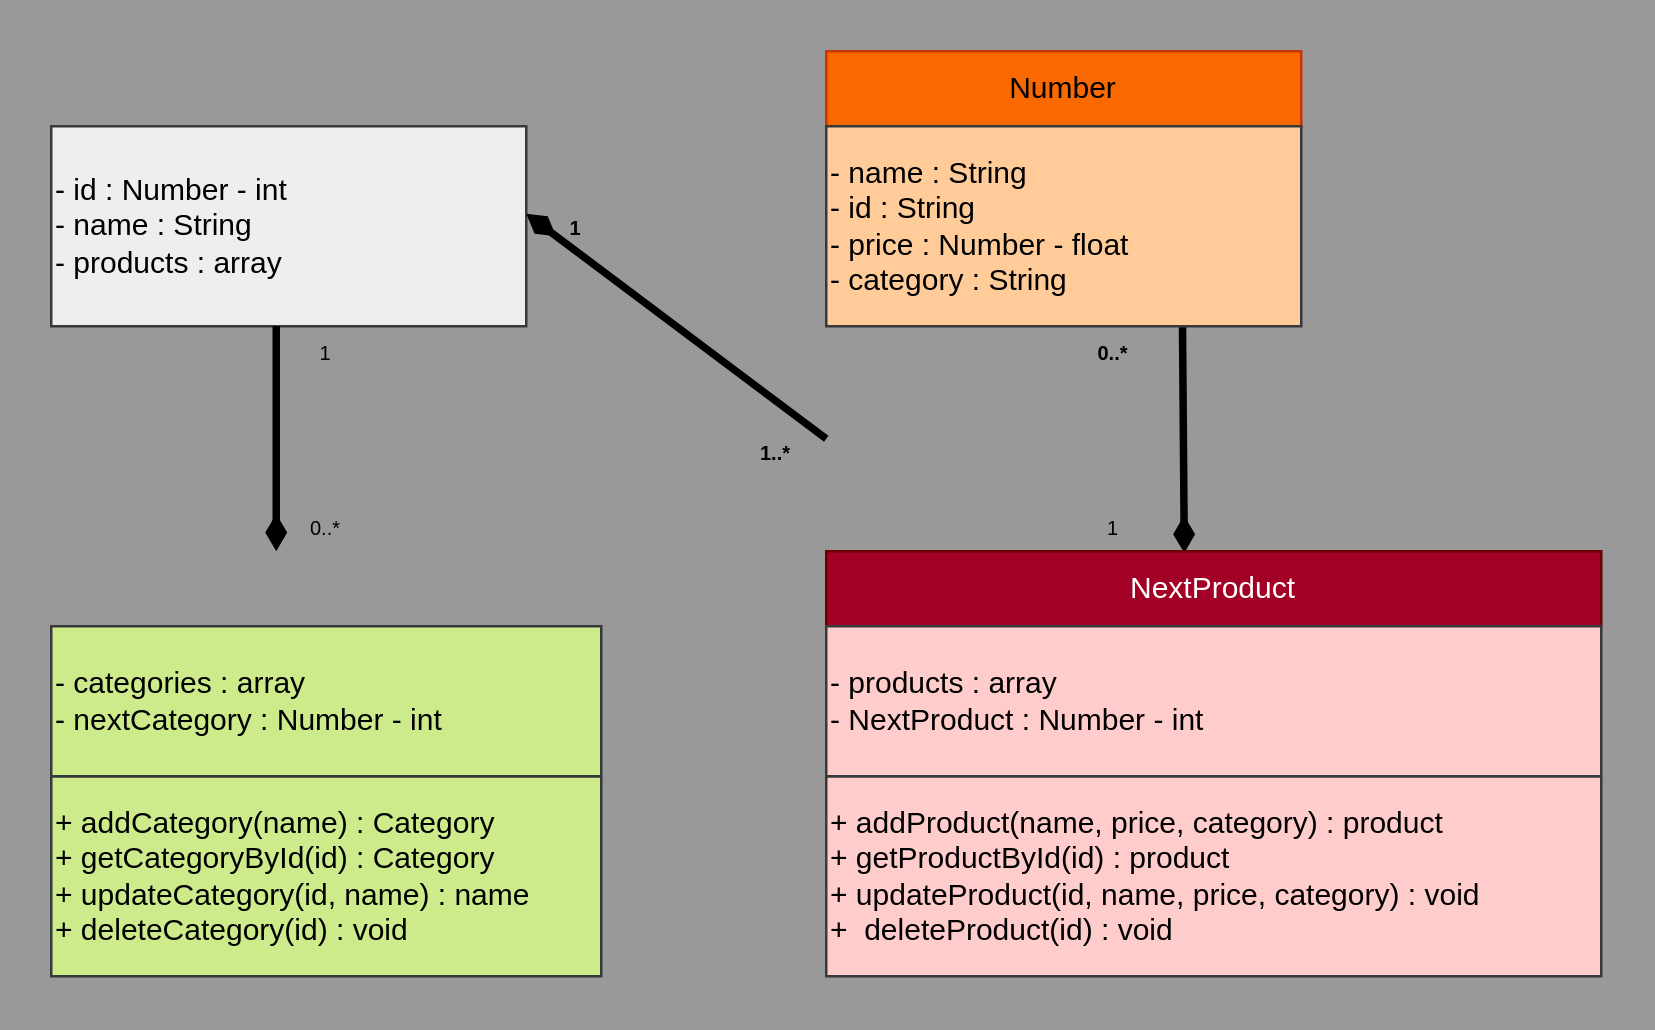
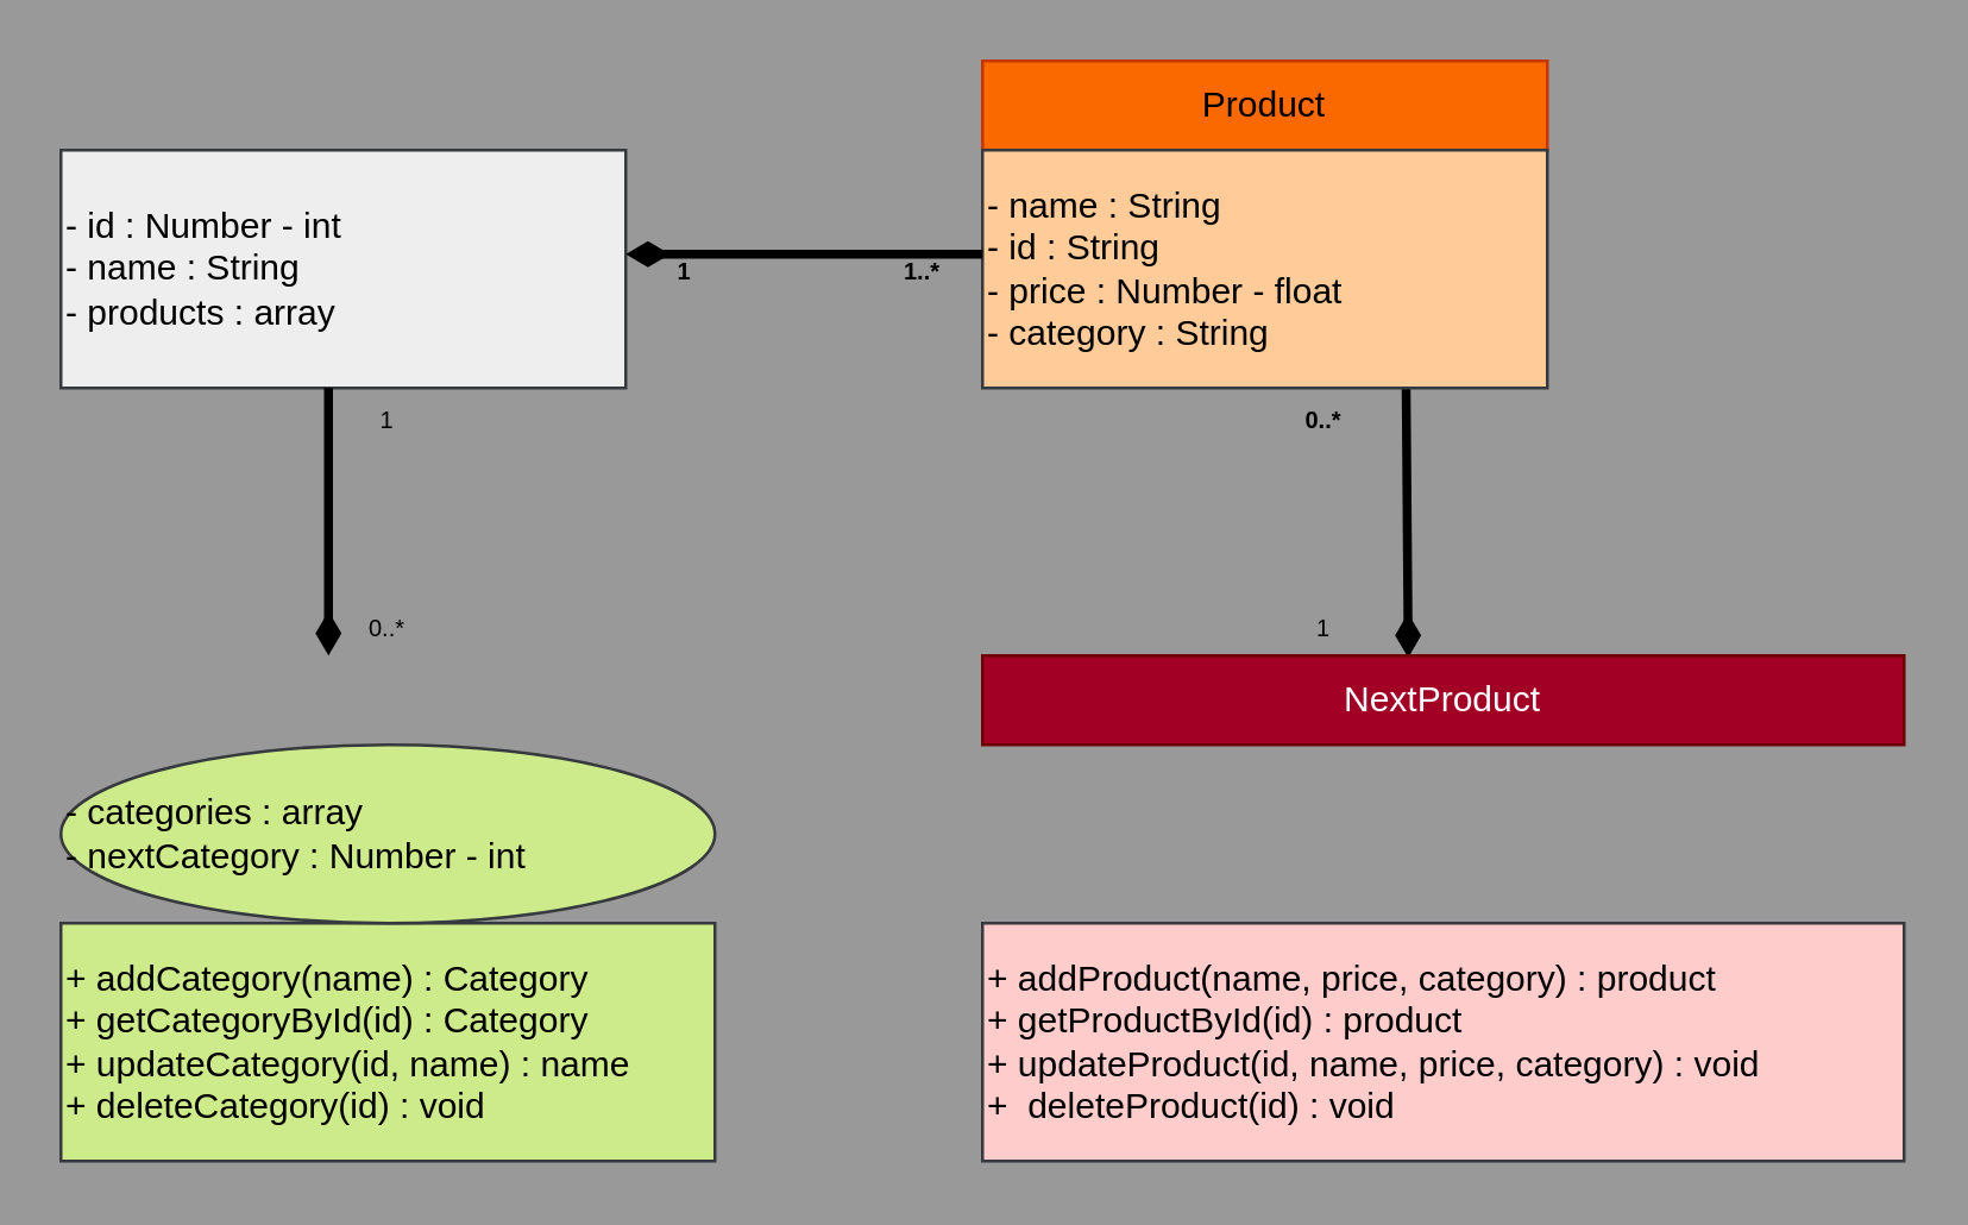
- <mxCell id="4" value="Number" style="rounded=0;whiteSpace=wrap;html=1;fillColor=#fa6800;fontColor=#000000;strokeColor=#C73500;" vertex="1" parent="1"><mxGeometry x="330" y="20" width="190" height="30" as="geometry" /></mxCell>
+ <mxCell id="4" value="Product" style="rounded=0;whiteSpace=wrap;html=1;fillColor=#fa6800;fontColor=#000000;strokeColor=#C73500;" vertex="1" parent="1"><mxGeometry x="330" y="20" width="190" height="30" as="geometry" /></mxCell>
- <mxCell id="13" value="&lt;span style=&quot;font-size: 8px;&quot;&gt;&lt;b&gt;1..*&lt;/b&gt;&lt;/span&gt;" style="text;html=1;strokeColor=none;fillColor=none;align=center;verticalAlign=middle;whiteSpace=wrap;rounded=0;strokeWidth=1;" vertex="1" parent="1"><mxGeometry x="290" y="170" width="40" height="20" as="geometry" /></mxCell>
+ <mxCell id="13" value="&lt;span style=&quot;font-size: 8px;&quot;&gt;&lt;b&gt;1..*&lt;/b&gt;&lt;/span&gt;" style="text;html=1;strokeColor=none;fillColor=none;align=center;verticalAlign=middle;whiteSpace=wrap;rounded=0;strokeWidth=1;" vertex="1" parent="1"><mxGeometry x="290" y="80" width="40" height="20" as="geometry" /></mxCell>
- <mxCell id="7" value="- categories : array&lt;br&gt;- nextCategory : Number - int" style="rounded=0;whiteSpace=wrap;html=1;fillColor=#cdeb8b;align=left;strokeColor=#36393d;" vertex="1" parent="1"><mxGeometry x="20" y="250" width="220" height="60" as="geometry" /></mxCell>
+ <mxCell id="7" value="- categories : array&lt;br&gt;- nextCategory : Number - int" style="ellipse;whiteSpace=wrap;html=1;fillColor=#cdeb8b;align=left;strokeColor=#36393d;" vertex="1" parent="1"><mxGeometry x="20" y="250" width="220" height="60" as="geometry" /></mxCell>
- <mxCell id="10" value="- products : array&lt;br&gt;- NextProduct : Number - int" style="rounded=0;whiteSpace=wrap;html=1;fillColor=#ffcccc;align=left;strokeColor=#36393d;" vertex="1" parent="1"><mxGeometry x="330" y="250" width="310" height="60" as="geometry" /></mxCell>
